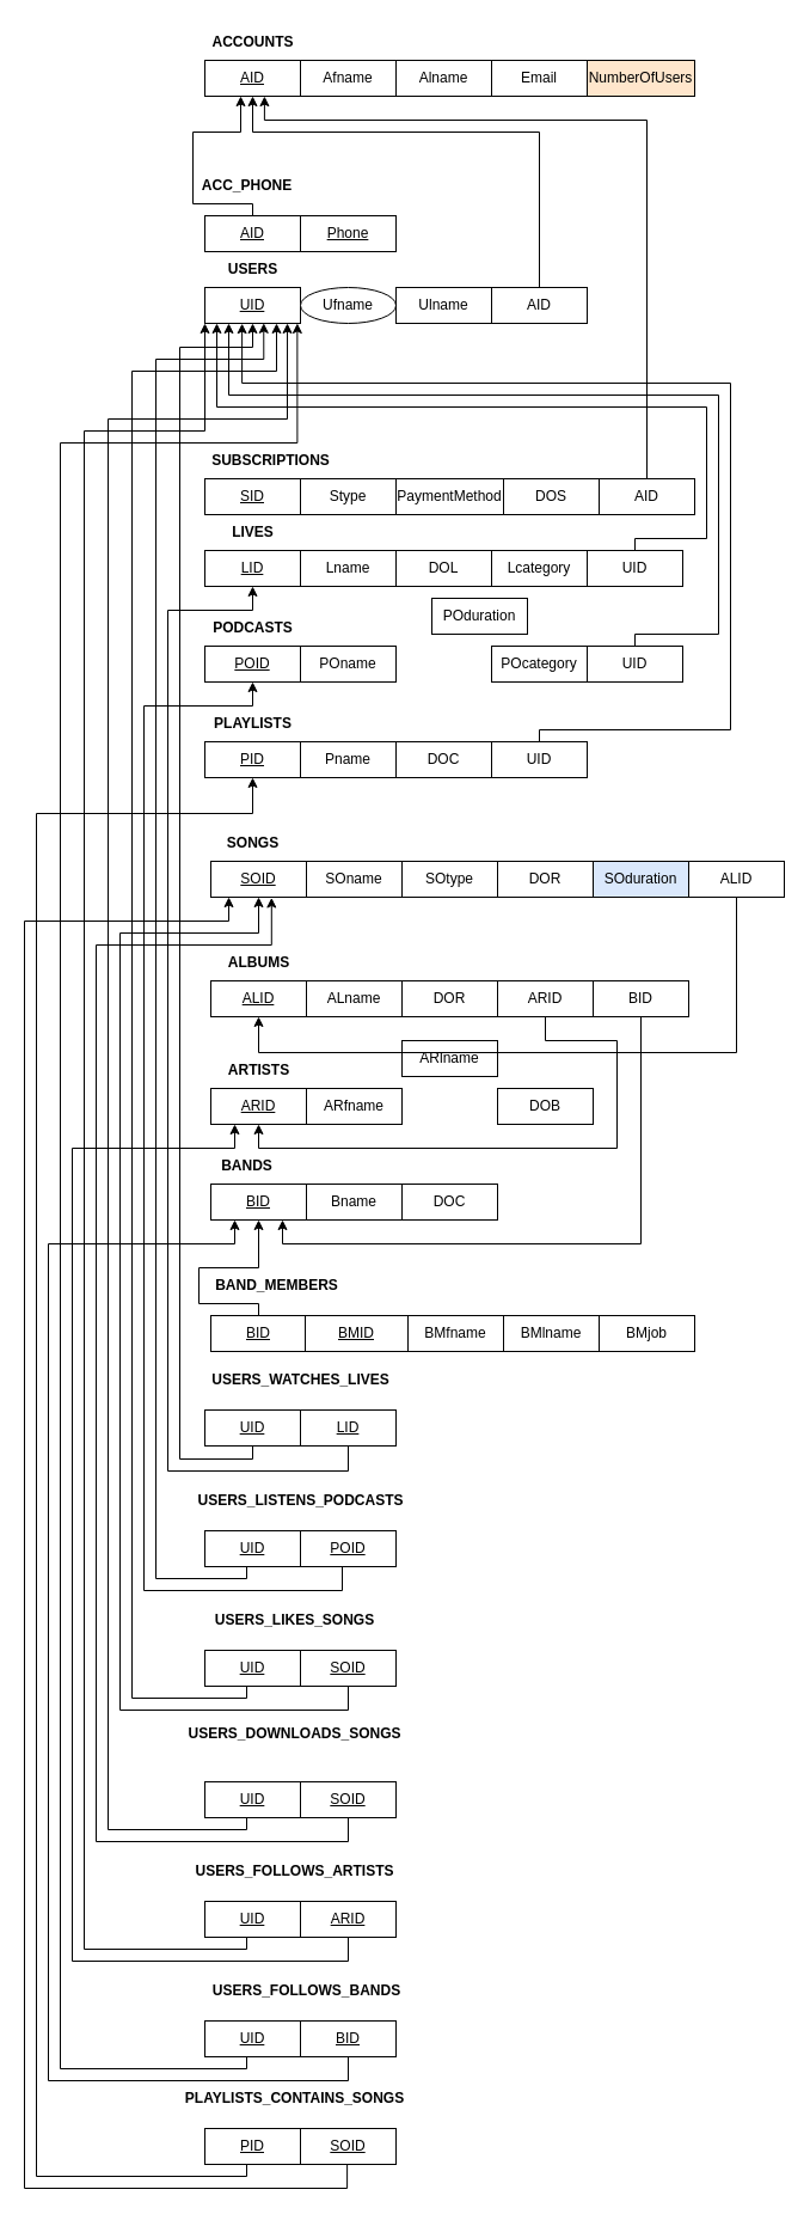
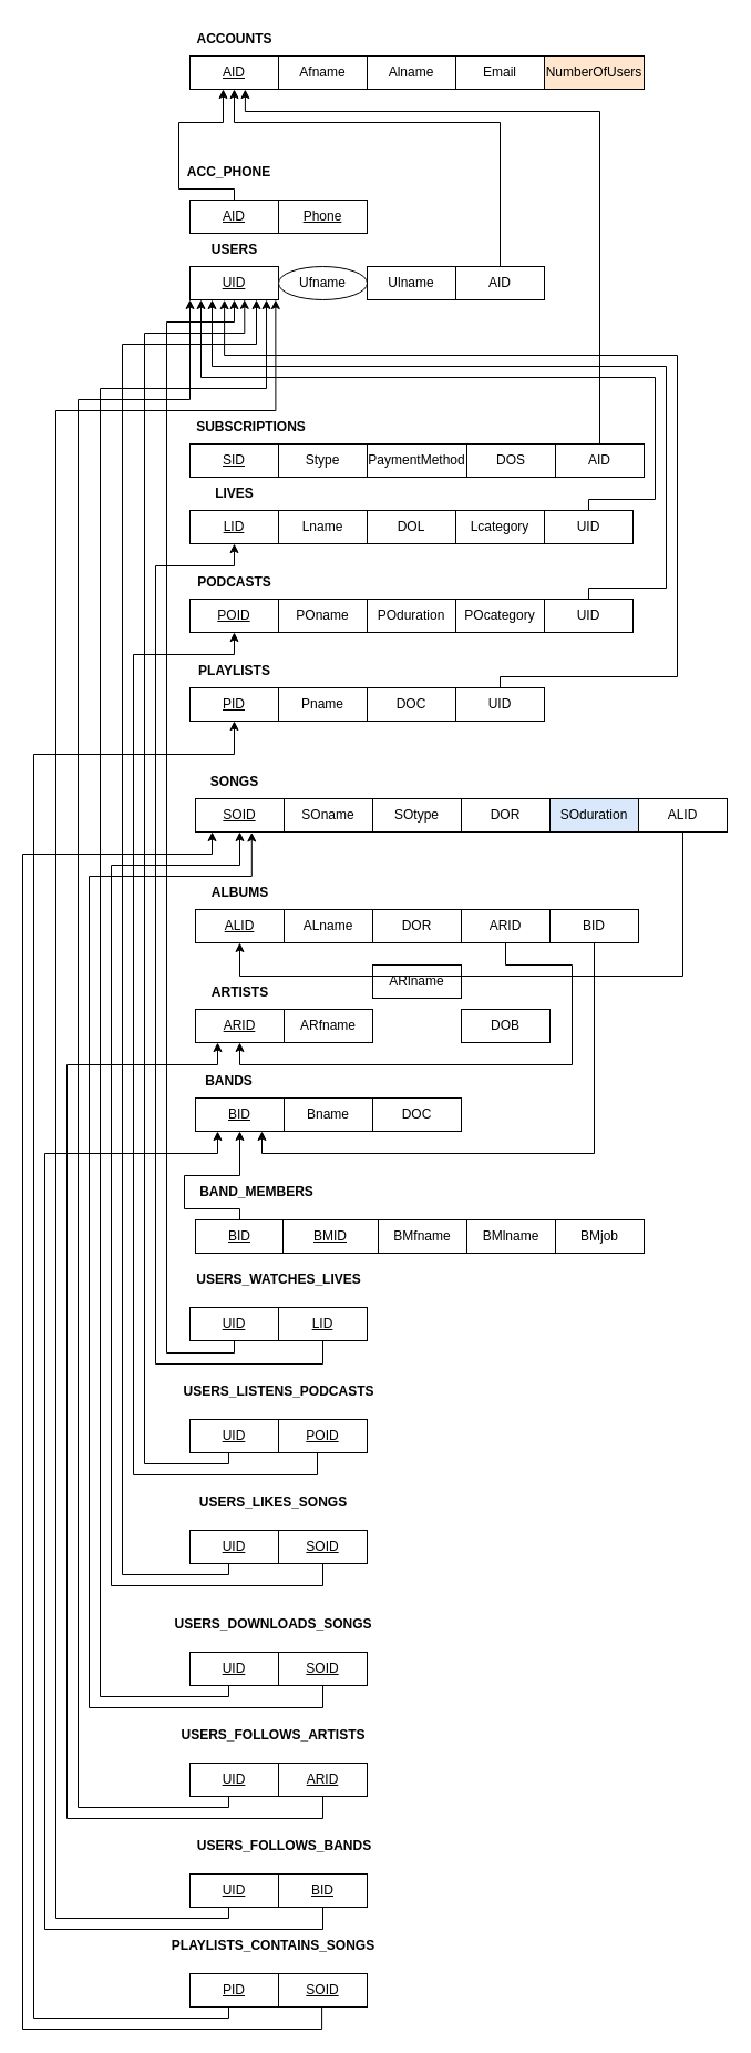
- <mxCell id="30" value="POduration" style="rounded=0;whiteSpace=wrap;html=1;" parent="1" vertex="1"><mxGeometry x="361" y="500" width="80" height="30" as="geometry" /></mxCell>
+ <mxCell id="30" value="POduration" style="rounded=0;whiteSpace=wrap;html=1;" parent="1" vertex="1"><mxGeometry x="331" y="540" width="80" height="30" as="geometry" /></mxCell>
- <mxCell id="95" value="USERS_DOWNLOADS_SONGS" style="text;html=1;align=center;verticalAlign=middle;resizable=0;points=[];autosize=1;strokeColor=none;fillColor=none;fontStyle=1" parent="1" vertex="1"><mxGeometry x="146" y="1435" width="200" height="30" as="geometry" /></mxCell>
+ <mxCell id="95" value="USERS_DOWNLOADS_SONGS" style="text;html=1;align=center;verticalAlign=middle;resizable=0;points=[];autosize=1;strokeColor=none;fillColor=none;fontStyle=1" parent="1" vertex="1"><mxGeometry x="146" y="1450" width="200" height="30" as="geometry" /></mxCell>
